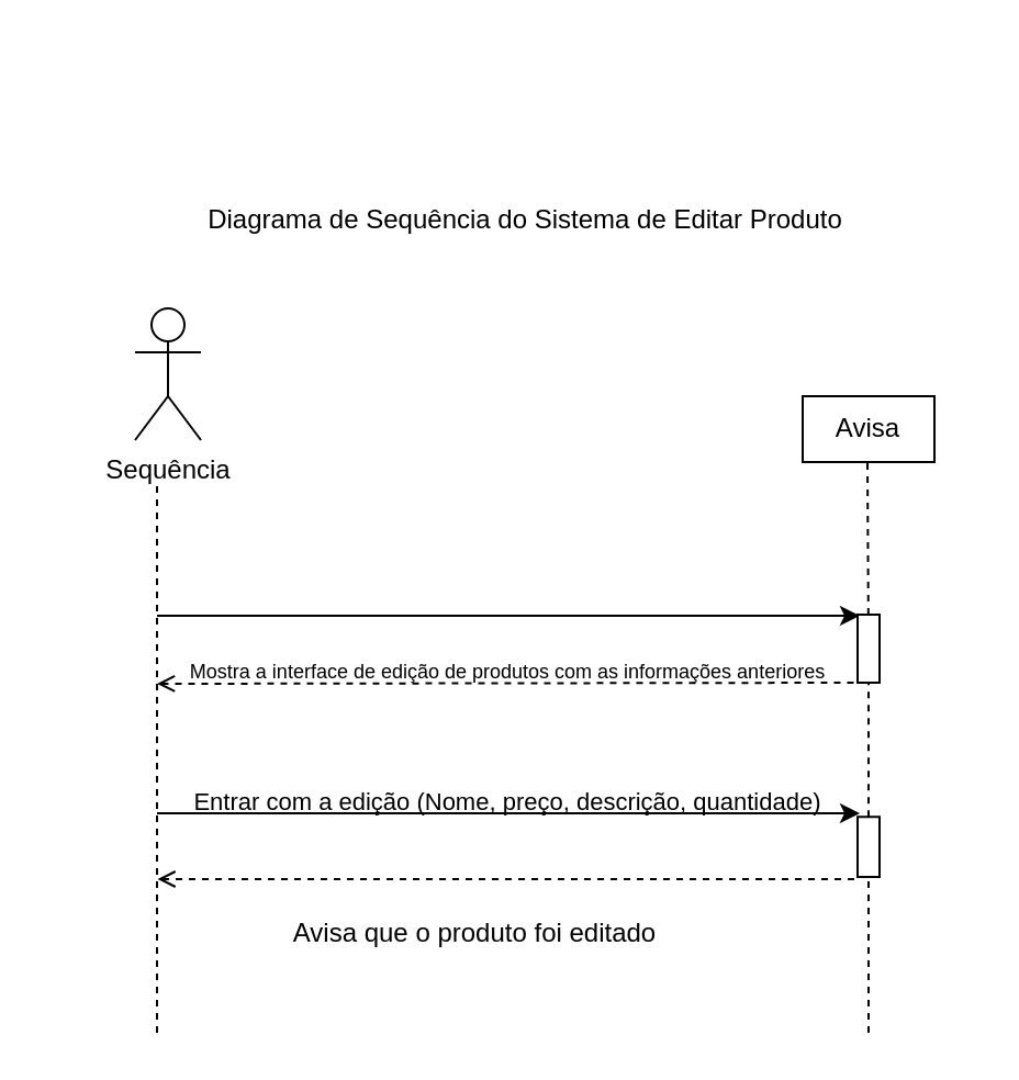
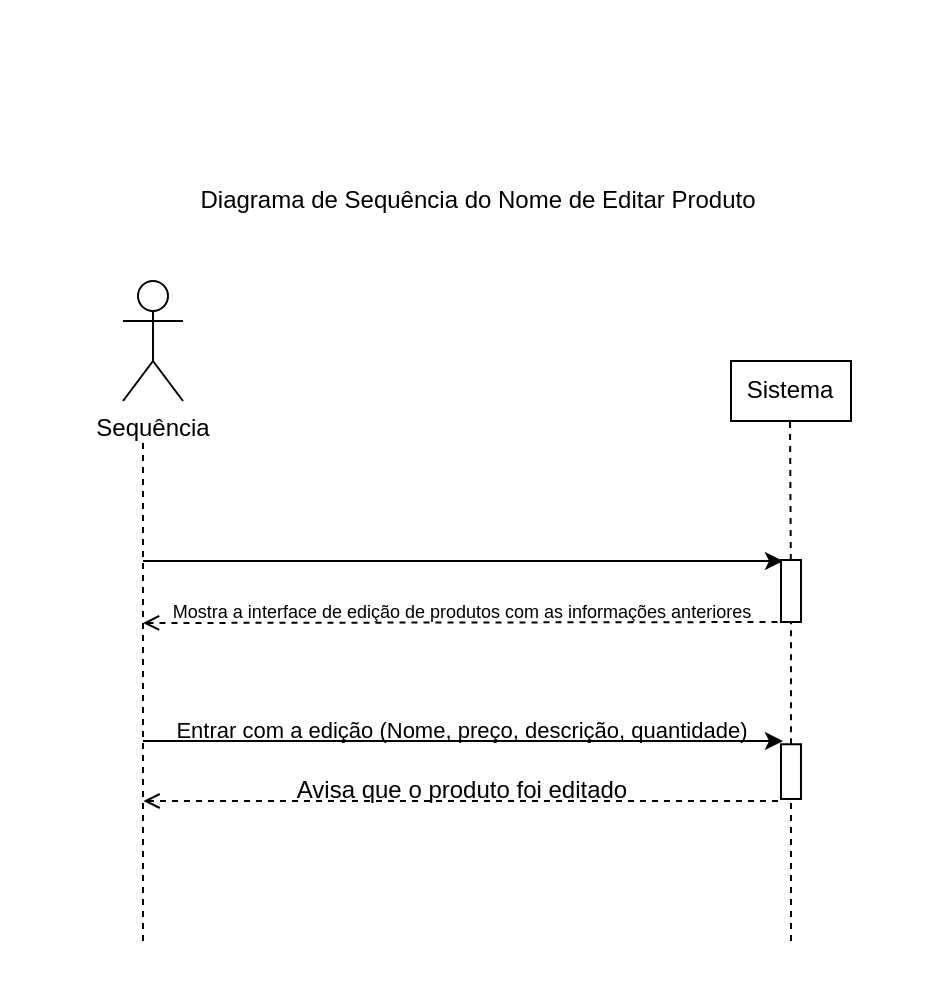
- <mxCell id="17" value="Diagrama de Sequência do Sistema de Editar Produto" style="text;html=1;align=center;verticalAlign=middle;whiteSpace=wrap;rounded=0;" vertex="1" parent="1"><mxGeometry x="79" y="20" width="320" height="160" as="geometry" /></mxCell>
+ <mxCell id="17" value="Diagrama de Sequência do Nome de Editar Produto" style="text;html=1;align=center;verticalAlign=middle;whiteSpace=wrap;rounded=0;" vertex="1" parent="1"><mxGeometry x="79" y="20" width="320" height="160" as="geometry" /></mxCell>
- <mxCell id="4" value="Avisa" style="rounded=0;whiteSpace=wrap;html=1;" vertex="1" parent="1"><mxGeometry x="365" y="180" width="60" height="30" as="geometry" /></mxCell>
+ <mxCell id="4" value="Sistema" style="rounded=0;whiteSpace=wrap;html=1;" vertex="1" parent="1"><mxGeometry x="365" y="180" width="60" height="30" as="geometry" /></mxCell>
- <mxCell id="16" value="Avisa que o produto foi editado" style="text;html=1;align=center;verticalAlign=middle;whiteSpace=wrap;rounded=0;" vertex="1" parent="1"><mxGeometry x="91" y="410" width="250" height="30" as="geometry" /></mxCell>
+ <mxCell id="16" value="Avisa que o produto foi editado" style="text;html=1;align=center;verticalAlign=middle;whiteSpace=wrap;rounded=0;" vertex="1" parent="1"><mxGeometry x="106" y="380" width="250" height="30" as="geometry" /></mxCell>
